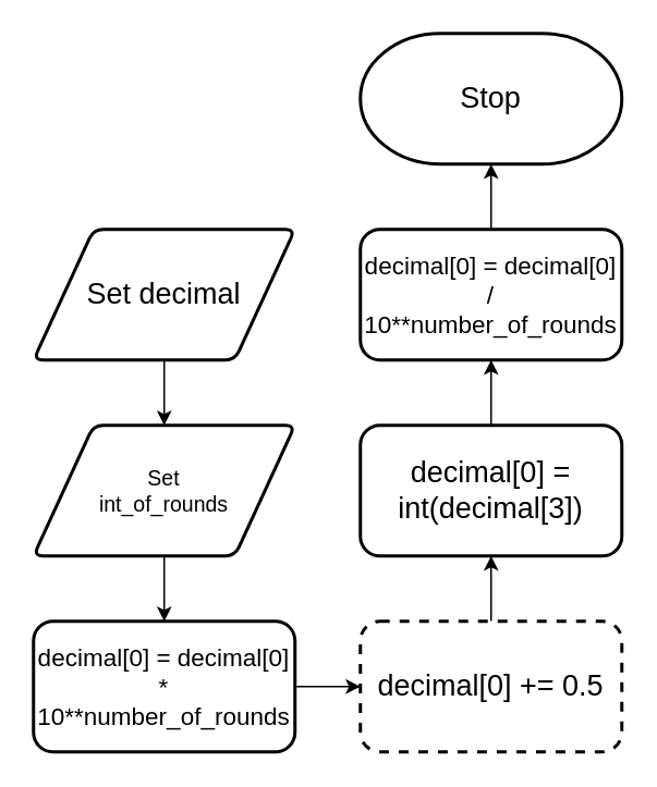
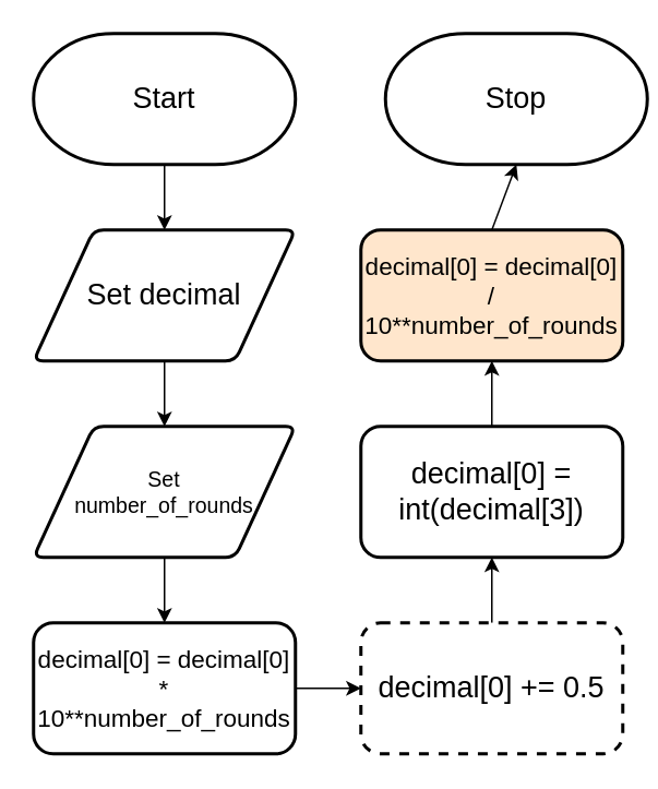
+ <mxCell id="3" value="&lt;font style=&quot;font-size: 18px&quot;&gt;Start&lt;/font&gt;" style="strokeWidth=2;html=1;shape=mxgraph.flowchart.terminator;whiteSpace=wrap;" parent="1" vertex="1"><mxGeometry x="20" width="160" height="80" as="geometry" y="20" /></mxCell>
- <mxCell id="4" value="&lt;font style=&quot;font-size: 18px&quot;&gt;Stop&lt;/font&gt;" style="strokeWidth=2;html=1;shape=mxgraph.flowchart.terminator;whiteSpace=wrap;" parent="1" vertex="1"><mxGeometry x="220" width="160" height="80" as="geometry" y="20" /></mxCell>
+ <mxCell id="4" value="&lt;font style=&quot;font-size: 18px&quot;&gt;Stop&lt;/font&gt;" style="strokeWidth=2;html=1;shape=mxgraph.flowchart.terminator;whiteSpace=wrap;" parent="1" vertex="1"><mxGeometry x="235" y="20" width="160" height="80" as="geometry" /></mxCell>
+ <mxCell id="2" style="edgeStyle=orthogonalEdgeStyle;rounded=0;html=1;entryX=0.5;entryY=0;entryDx=0;entryDy=0;fontSize=15;" parent="1" source="3" target="6" edge="1"><mxGeometry relative="1" as="geometry" /></mxCell>
- <mxCell id="16" value="decimal[0] = decimal[0] / 10**number_of_rounds" style="rounded=1;whiteSpace=wrap;html=1;fontSize=15;strokeWidth=2;" vertex="1" parent="1"><mxGeometry x="220" y="140" width="160" height="80" as="geometry" /></mxCell>
+ <mxCell id="16" value="decimal[0] = decimal[0] / 10**number_of_rounds" style="rounded=1;whiteSpace=wrap;html=1;fontSize=15;strokeWidth=2;fillColor=#ffe6cc;" vertex="1" parent="1"><mxGeometry x="220" y="140" width="160" height="80" as="geometry" /></mxCell>
- <mxCell id="13" value="Set&lt;br style=&quot;font-size: 13px;&quot;&gt;int_of_rounds" style="shape=parallelogram;html=1;strokeWidth=2;perimeter=parallelogramPerimeter;whiteSpace=wrap;rounded=1;arcSize=12;size=0.23;fontSize=13;" vertex="1" parent="1"><mxGeometry x="20" y="260" width="160" height="80" as="geometry" /></mxCell>
+ <mxCell id="13" value="Set&lt;br style=&quot;font-size: 13px;&quot;&gt;number_of_rounds" style="shape=parallelogram;html=1;strokeWidth=2;perimeter=parallelogramPerimeter;whiteSpace=wrap;rounded=1;arcSize=12;size=0.23;fontSize=13;" vertex="1" parent="1"><mxGeometry x="20" y="260" width="160" height="80" as="geometry" /></mxCell>
